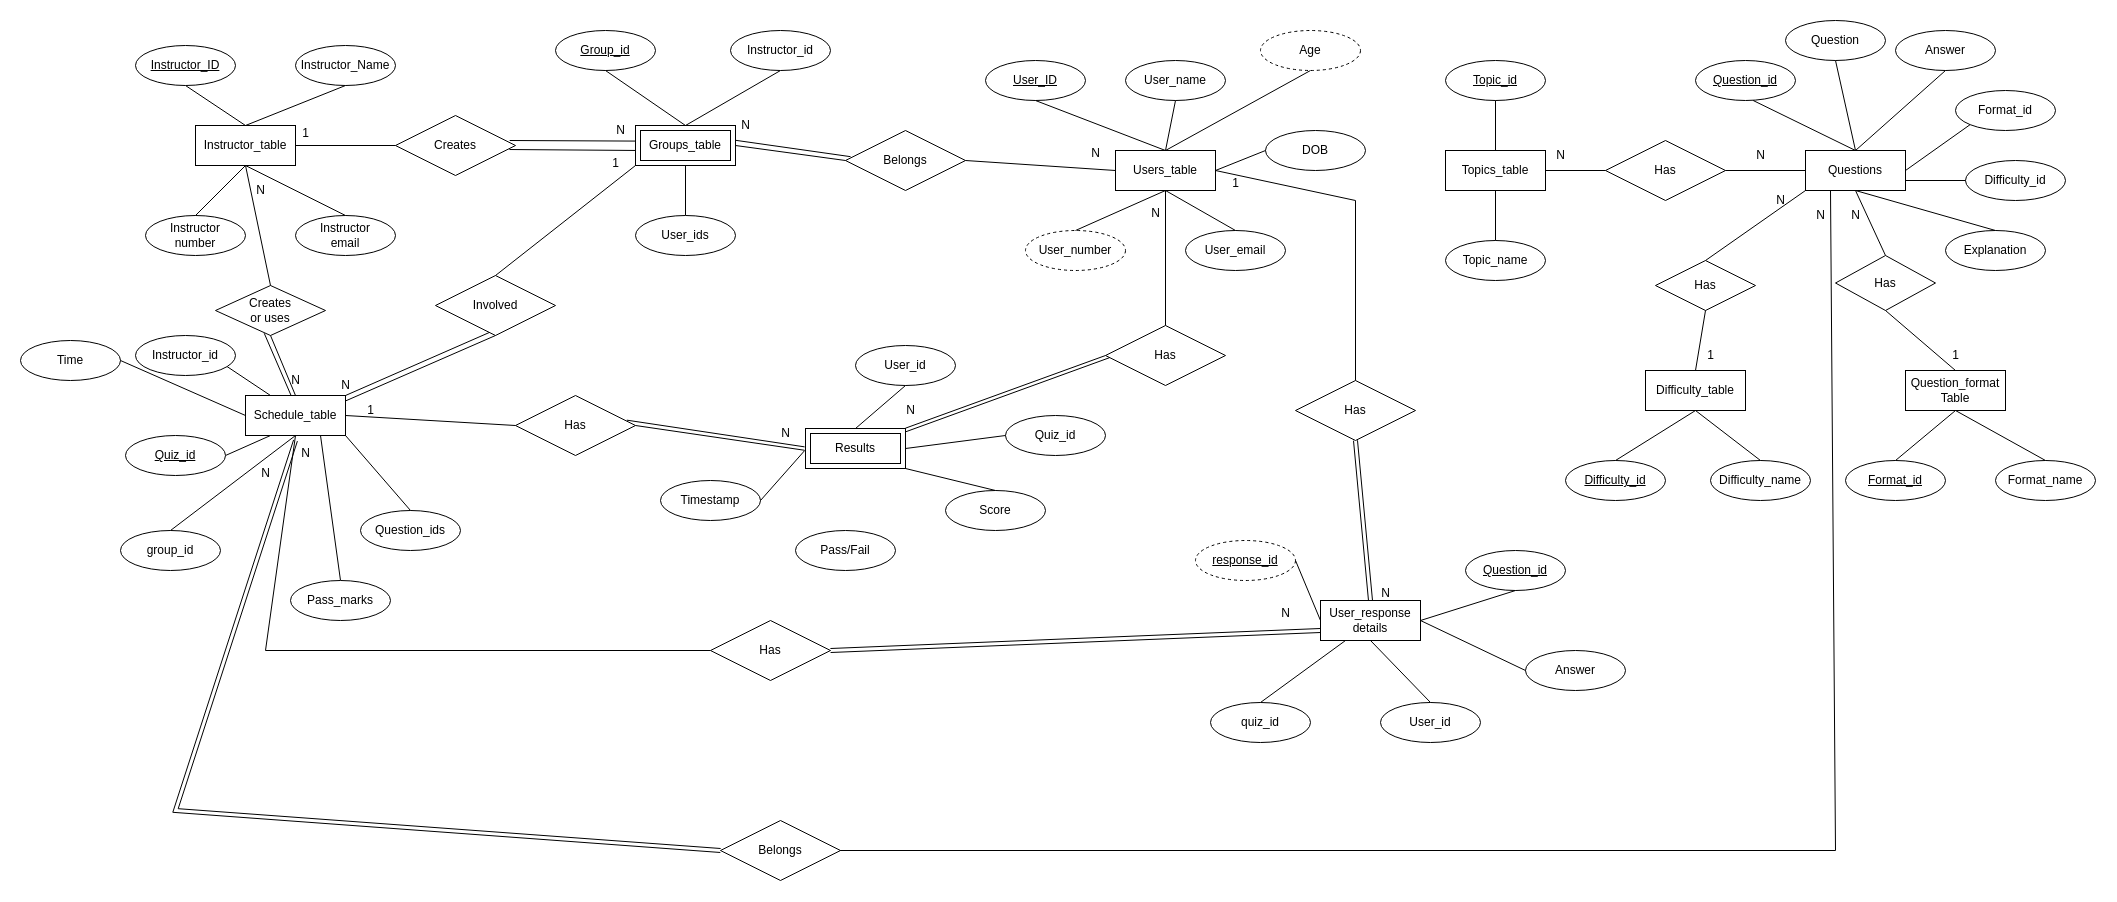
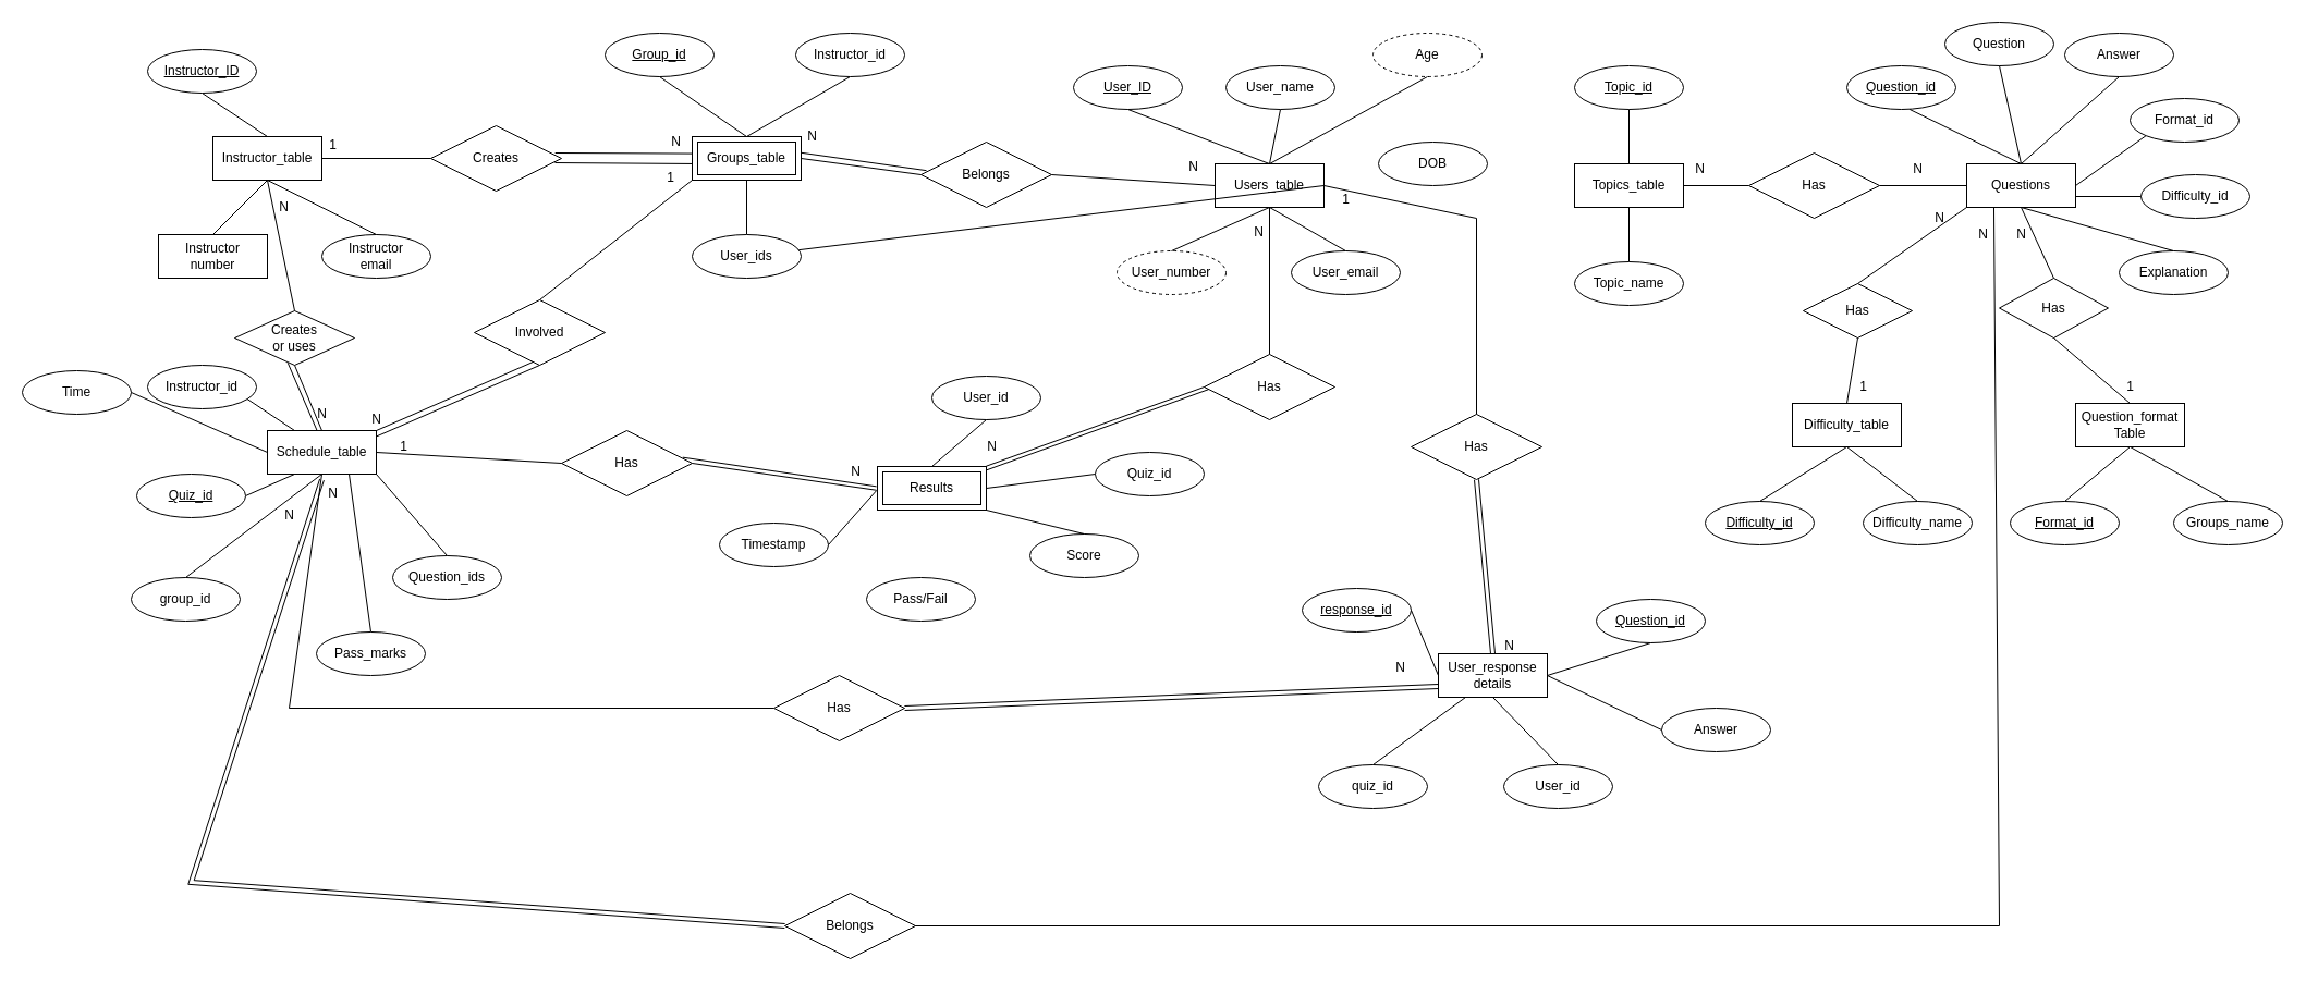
- <mxCell id="7" value="Instructor_Name" style="ellipse;whiteSpace=wrap;html=1;align=center;" parent="1" vertex="1"><mxGeometry x="295" y="45" width="100" height="40" as="geometry" /></mxCell>
- <mxCell id="8" value="" style="endArrow=none;html=1;rounded=0;exitX=0.5;exitY=0;exitDx=0;exitDy=0;entryX=0.5;entryY=1;entryDx=0;entryDy=0;" parent="1" source="2" target="7" edge="1"><mxGeometry relative="1" as="geometry"><mxPoint x="255" y="135" as="sourcePoint" /><mxPoint x="195" y="95" as="targetPoint" /></mxGeometry></mxCell>
- <mxCell id="137" value="" style="endArrow=none;html=1;rounded=0;exitX=1;exitY=0.5;exitDx=0;exitDy=0;entryX=0;entryY=0.5;entryDx=0;entryDy=0;" parent="1" source="11" target="136" edge="1"><mxGeometry relative="1" as="geometry"><mxPoint x="1235" y="150" as="sourcePoint" /><mxPoint x="1395" y="150" as="targetPoint" /></mxGeometry></mxCell>
+ <mxCell id="137" value="" style="endArrow=none;html=1;rounded=0;exitX=1;exitY=0.5;exitDx=0;exitDy=0;" parent="1" source="11" target="118" edge="1"><mxGeometry relative="1" as="geometry"><mxPoint x="1235" y="150" as="sourcePoint" /><mxPoint x="1395" y="150" as="targetPoint" /></mxGeometry></mxCell>
- <mxCell id="5" value="Instructor&lt;div&gt;number&lt;/div&gt;" style="ellipse;whiteSpace=wrap;html=1;align=center;" parent="1" vertex="1"><mxGeometry x="145" y="215" width="100" height="40" as="geometry" /></mxCell>
+ <mxCell id="5" value="Instructor&lt;div&gt;number&lt;/div&gt;" style="whiteSpace=wrap;html=1;align=center;rounded=0;" parent="1" vertex="1"><mxGeometry x="145" y="215" width="100" height="40" as="geometry" /></mxCell>
- <mxCell id="60" value="Format_name" style="ellipse;whiteSpace=wrap;html=1;align=center;" parent="1" vertex="1"><mxGeometry x="1995" y="460" width="100" height="40" as="geometry" /></mxCell>
+ <mxCell id="60" value="Groups_name" style="ellipse;whiteSpace=wrap;html=1;align=center;" parent="1" vertex="1"><mxGeometry x="1995" y="460" width="100" height="40" as="geometry" /></mxCell>
- <mxCell id="139" value="response_id" style="ellipse;whiteSpace=wrap;html=1;align=center;fontStyle=4;dashed=1;" parent="1" vertex="1"><mxGeometry x="1195" y="540" width="100" height="40" as="geometry" /></mxCell>
+ <mxCell id="139" value="response_id" style="ellipse;whiteSpace=wrap;html=1;align=center;fontStyle=4;" parent="1" vertex="1"><mxGeometry x="1195" y="540" width="100" height="40" as="geometry" /></mxCell>
